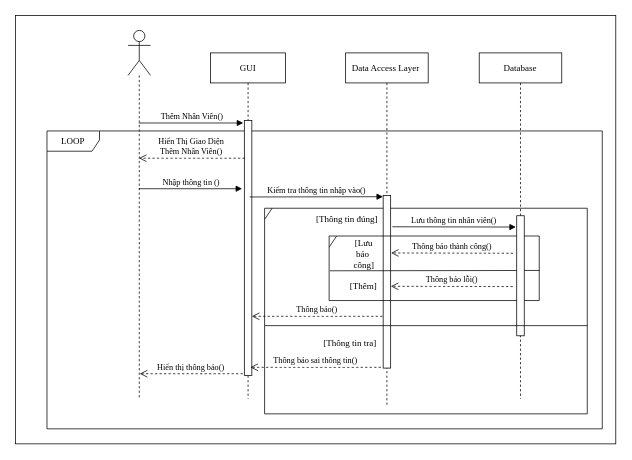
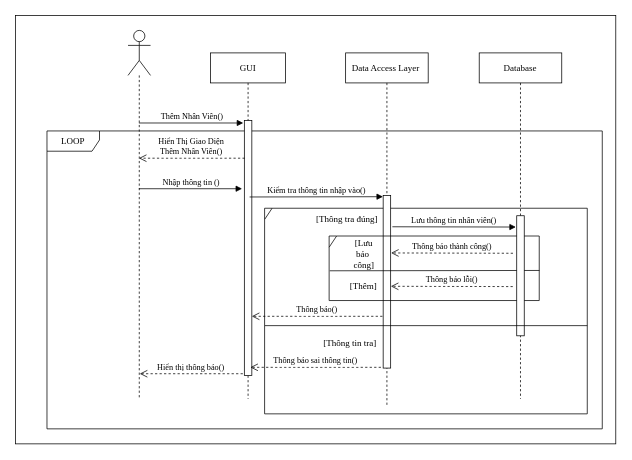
- <mxCell id="20" value="[Thông tin đúng]" style="text;html=1;strokeColor=none;fillColor=none;align=center;verticalAlign=middle;whiteSpace=wrap;rounded=0;fontFamily=Times New Roman;" parent="1" vertex="1"><mxGeometry x="412" y="277" width="100" height="30" as="geometry" /></mxCell>
+ <mxCell id="20" value="[Thông tra đúng]" style="text;html=1;strokeColor=none;fillColor=none;align=center;verticalAlign=middle;whiteSpace=wrap;rounded=0;fontFamily=Times New Roman;" parent="1" vertex="1"><mxGeometry x="412" y="277" width="100" height="30" as="geometry" /></mxCell>
